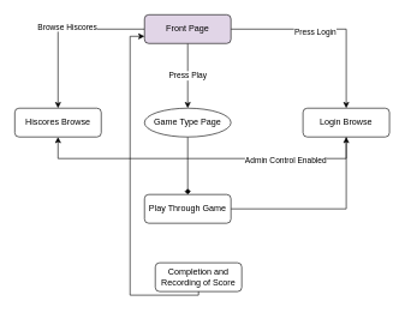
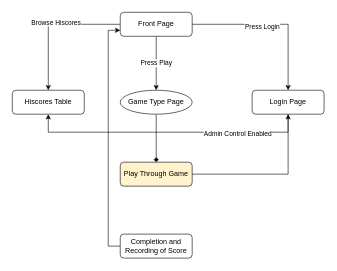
- <mxCell id="7" value="Front Page" style="rounded=1;whiteSpace=wrap;html=1;fontSize=12;glass=0;strokeWidth=1;shadow=0;fillColor=#e1d5e7;" parent="1" vertex="1"><mxGeometry x="200" y="20" width="120" height="40" as="geometry" /></mxCell>
+ <mxCell id="7" value="Front Page" style="rounded=1;whiteSpace=wrap;html=1;fontSize=12;glass=0;strokeWidth=1;shadow=0;" parent="1" vertex="1"><mxGeometry x="200" y="20" width="120" height="40" as="geometry" /></mxCell>
- <mxCell id="13" value="Hiscores Browse" style="rounded=1;whiteSpace=wrap;html=1;" vertex="1" parent="1"><mxGeometry x="20" y="150" width="120" height="40" as="geometry" /></mxCell>
+ <mxCell id="13" value="Hiscores Table" style="rounded=1;whiteSpace=wrap;html=1;" vertex="1" parent="1"><mxGeometry x="20" y="150" width="120" height="40" as="geometry" /></mxCell>
- <mxCell id="12" value="Login Browse" style="rounded=1;whiteSpace=wrap;html=1;" vertex="1" parent="1"><mxGeometry x="420" y="150" width="120" height="40" as="geometry" /></mxCell>
+ <mxCell id="12" value="Login Page" style="rounded=1;whiteSpace=wrap;html=1;" vertex="1" parent="1"><mxGeometry x="420" y="150" width="120" height="40" as="geometry" /></mxCell>
- <mxCell id="15" value="Play Through Game" style="rounded=1;whiteSpace=wrap;html=1;fontSize=12;glass=0;strokeWidth=1;shadow=0;" vertex="1" parent="1"><mxGeometry x="200" y="270" width="120" height="40" as="geometry" /></mxCell>
+ <mxCell id="15" value="Play Through Game" style="rounded=1;whiteSpace=wrap;html=1;fontSize=12;glass=0;strokeWidth=1;shadow=0;fillColor=#fff2cc;" vertex="1" parent="1"><mxGeometry x="200" y="270" width="120" height="40" as="geometry" /></mxCell>
- <mxCell id="17" value="Completion and Recording of Score" style="rounded=1;whiteSpace=wrap;html=1;fontSize=12;glass=0;strokeWidth=1;shadow=0;" vertex="1" parent="1"><mxGeometry x="215" y="365" width="120" height="40" as="geometry" /></mxCell>
+ <mxCell id="17" value="Completion and Recording of Score" style="rounded=1;whiteSpace=wrap;html=1;fontSize=12;glass=0;strokeWidth=1;shadow=0;" vertex="1" parent="1"><mxGeometry x="200" y="390" width="120" height="40" as="geometry" /></mxCell>
